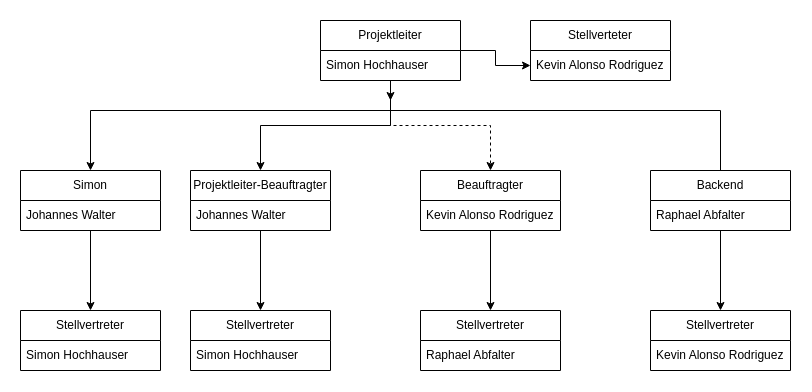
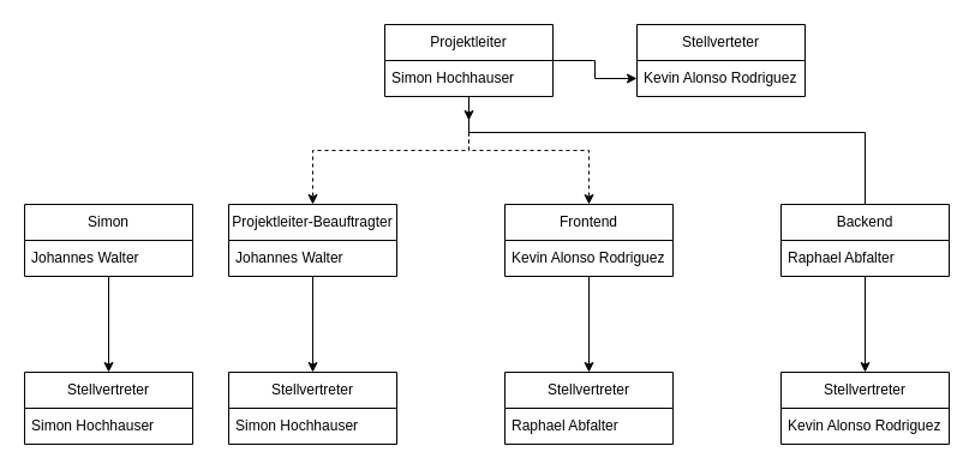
- <mxCell id="3" value="" style="edgeStyle=orthogonalEdgeStyle;rounded=0;orthogonalLoop=1;jettySize=auto;html=1;" edge="1" parent="1" source="8" target="13"><mxGeometry relative="1" as="geometry"><Array as="points"><mxPoint x="390" y="110" /><mxPoint x="90" y="110" /></Array></mxGeometry></mxCell>
- <mxCell id="4" value="" style="edgeStyle=orthogonalEdgeStyle;rounded=0;orthogonalLoop=1;jettySize=auto;html=1;" edge="1" parent="1" source="8" target="18"><mxGeometry relative="1" as="geometry"><mxPoint x="600" y="200" as="targetPoint" /></mxGeometry></mxCell>
+ <mxCell id="4" value="" style="edgeStyle=orthogonalEdgeStyle;rounded=0;orthogonalLoop=1;jettySize=auto;html=1;dashed=1;" edge="1" parent="1" source="8" target="18"><mxGeometry relative="1" as="geometry"><mxPoint x="600" y="200" as="targetPoint" /></mxGeometry></mxCell>
- <mxCell id="23" value="Beauftragter" style="swimlane;fontStyle=0;childLayout=stackLayout;horizontal=1;startSize=30;horizontalStack=0;resizeParent=1;resizeParentMax=0;resizeLast=0;collapsible=1;marginBottom=0;whiteSpace=wrap;html=1;" vertex="1" parent="1"><mxGeometry x="420" y="170" width="140" height="60" as="geometry" /></mxCell>
+ <mxCell id="23" value="Frontend" style="swimlane;fontStyle=0;childLayout=stackLayout;horizontal=1;startSize=30;horizontalStack=0;resizeParent=1;resizeParentMax=0;resizeLast=0;collapsible=1;marginBottom=0;whiteSpace=wrap;html=1;" vertex="1" parent="1"><mxGeometry x="420" y="170" width="140" height="60" as="geometry" /></mxCell>
